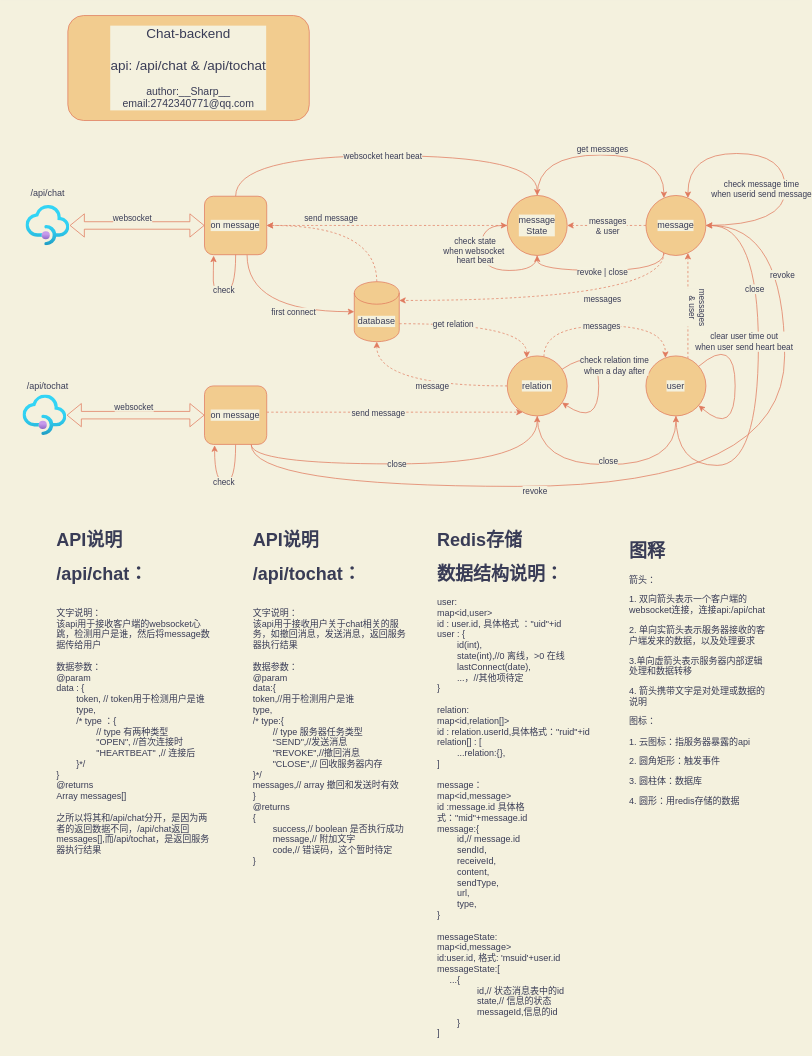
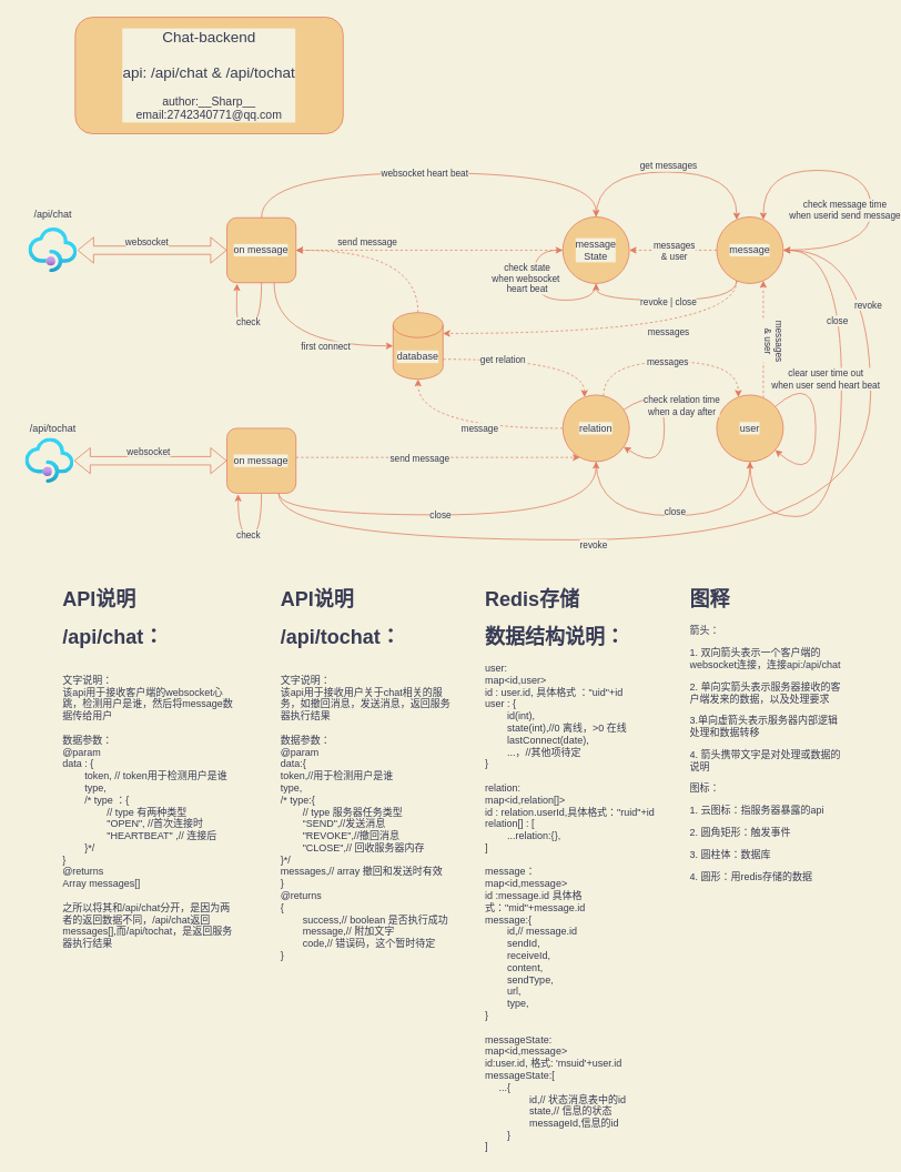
- <mxCell id="30" value="&lt;h1&gt;&lt;font&gt;图释&lt;/font&gt;&lt;/h1&gt;&lt;div&gt;&lt;font&gt;箭头：&lt;/font&gt;&lt;/div&gt;&lt;p&gt;&lt;font&gt;1. 双向箭头表示一个客户端的websocket连接，连接api:/api/chat&lt;/font&gt;&lt;/p&gt;&lt;p&gt;&lt;font&gt;2. 单向实箭头表示服务器接收的客户端发来的数据，以及处理要求&lt;/font&gt;&lt;/p&gt;&lt;p&gt;&lt;font&gt;3.单向虚箭头表示服务器内部逻辑处理和数据转移&lt;/font&gt;&lt;/p&gt;&lt;p&gt;&lt;font&gt;4. 箭头携带文字是对处理或数据的说明&lt;/font&gt;&lt;/p&gt;&lt;p&gt;&lt;font&gt;图标：&lt;/font&gt;&lt;/p&gt;&lt;p&gt;&lt;font&gt;1. 云图标：指服务器暴露的api&lt;/font&gt;&lt;/p&gt;&lt;p&gt;&lt;font&gt;2. 圆角矩形：触发事件&lt;/font&gt;&lt;/p&gt;&lt;p&gt;&lt;font&gt;3. 圆柱体：数据库&lt;/font&gt;&lt;/p&gt;&lt;p&gt;&lt;font&gt;4. 圆形：用redis存储的数据&lt;/font&gt;&lt;/p&gt;&lt;p&gt;&lt;font&gt;&lt;br&gt;&lt;/font&gt;&lt;/p&gt;" style="text;html=1;strokeColor=none;fillColor=none;spacing=5;spacingTop=-20;whiteSpace=wrap;overflow=hidden;labelBackgroundColor=none;fontColor=#393C56;rounded=1;" parent="1" vertex="1"><mxGeometry x="834" y="715" width="190" height="410" as="geometry" /></mxCell>
+ <mxCell id="30" value="&lt;h1&gt;&lt;font&gt;图释&lt;/font&gt;&lt;/h1&gt;&lt;div&gt;&lt;font&gt;箭头：&lt;/font&gt;&lt;/div&gt;&lt;p&gt;&lt;font&gt;1. 双向箭头表示一个客户端的websocket连接，连接api:/api/chat&lt;/font&gt;&lt;/p&gt;&lt;p&gt;&lt;font&gt;2. 单向实箭头表示服务器接收的客户端发来的数据，以及处理要求&lt;/font&gt;&lt;/p&gt;&lt;p&gt;&lt;font&gt;3.单向虚箭头表示服务器内部逻辑处理和数据转移&lt;/font&gt;&lt;/p&gt;&lt;p&gt;&lt;font&gt;4. 箭头携带文字是对处理或数据的说明&lt;/font&gt;&lt;/p&gt;&lt;p&gt;&lt;font&gt;图标：&lt;/font&gt;&lt;/p&gt;&lt;p&gt;&lt;font&gt;1. 云图标：指服务器暴露的api&lt;/font&gt;&lt;/p&gt;&lt;p&gt;&lt;font&gt;2. 圆角矩形：触发事件&lt;/font&gt;&lt;/p&gt;&lt;p&gt;&lt;font&gt;3. 圆柱体：数据库&lt;/font&gt;&lt;/p&gt;&lt;p&gt;&lt;font&gt;4. 圆形：用redis存储的数据&lt;/font&gt;&lt;/p&gt;&lt;p&gt;&lt;font&gt;&lt;br&gt;&lt;/font&gt;&lt;/p&gt;" style="text;html=1;strokeColor=none;fillColor=none;spacing=5;spacingTop=-20;whiteSpace=wrap;overflow=hidden;labelBackgroundColor=none;fontColor=#393C56;rounded=1;" parent="1" vertex="1"><mxGeometry x="824" y="700" width="190" height="410" as="geometry" /></mxCell>
